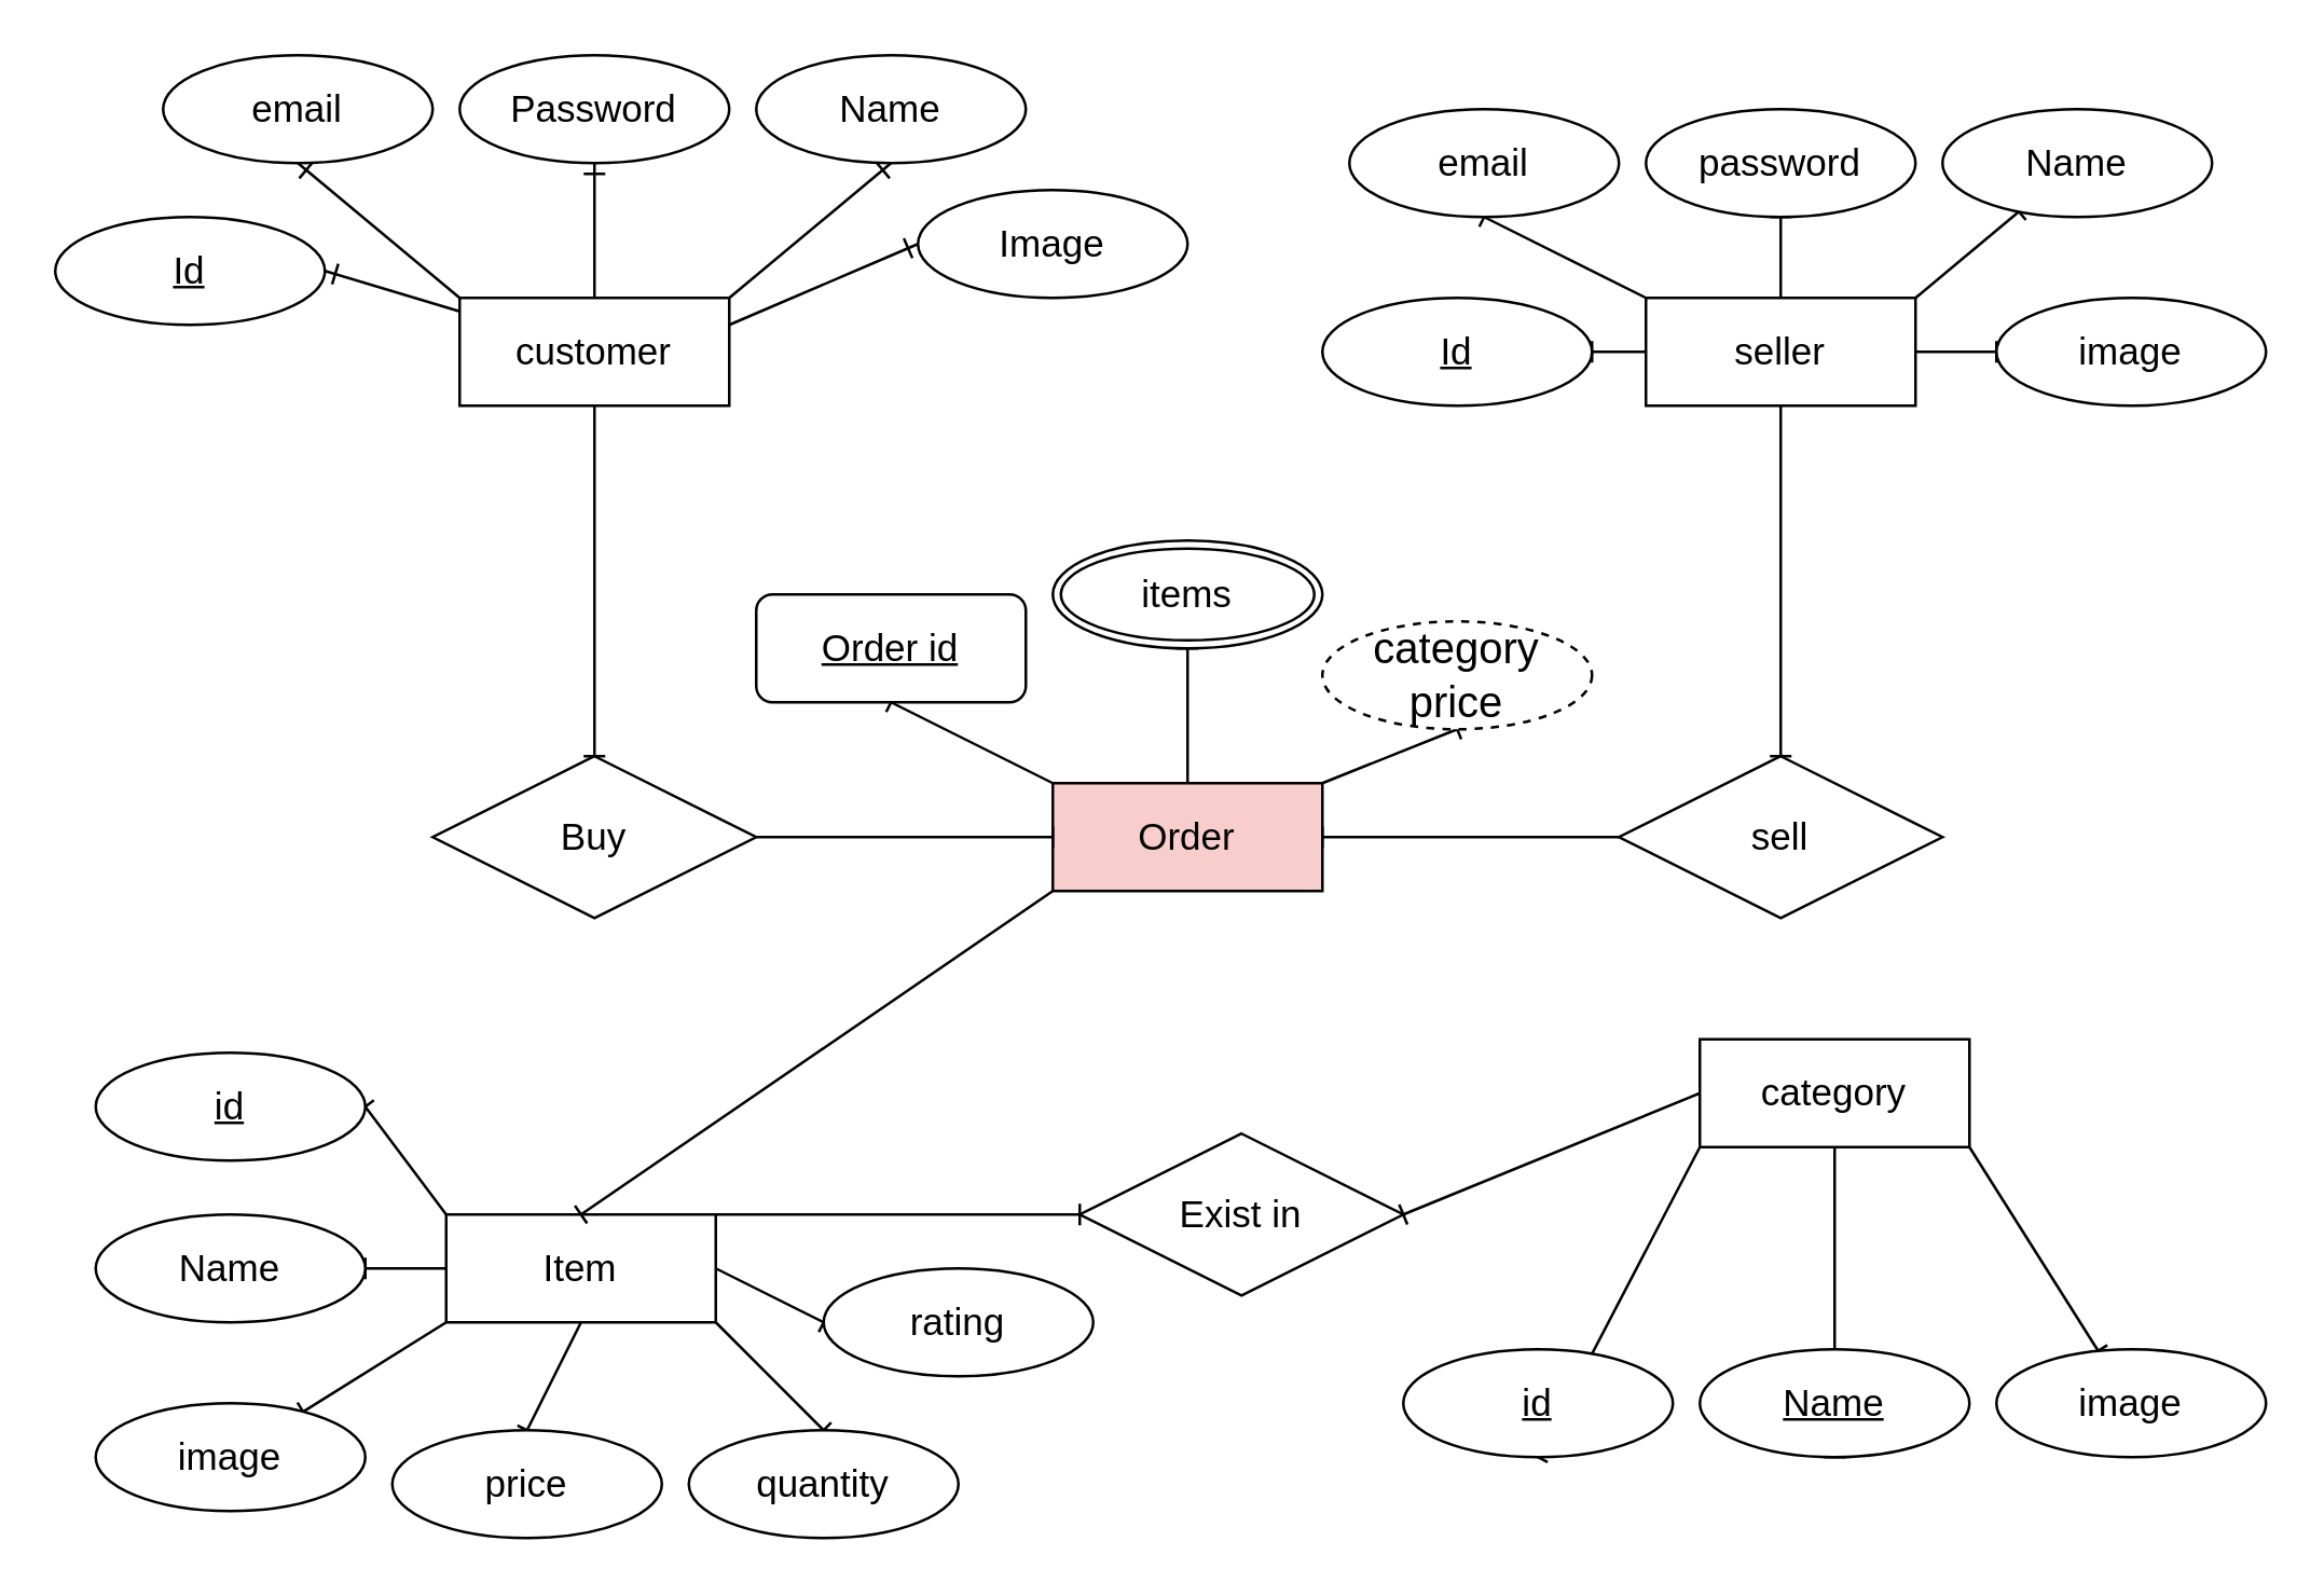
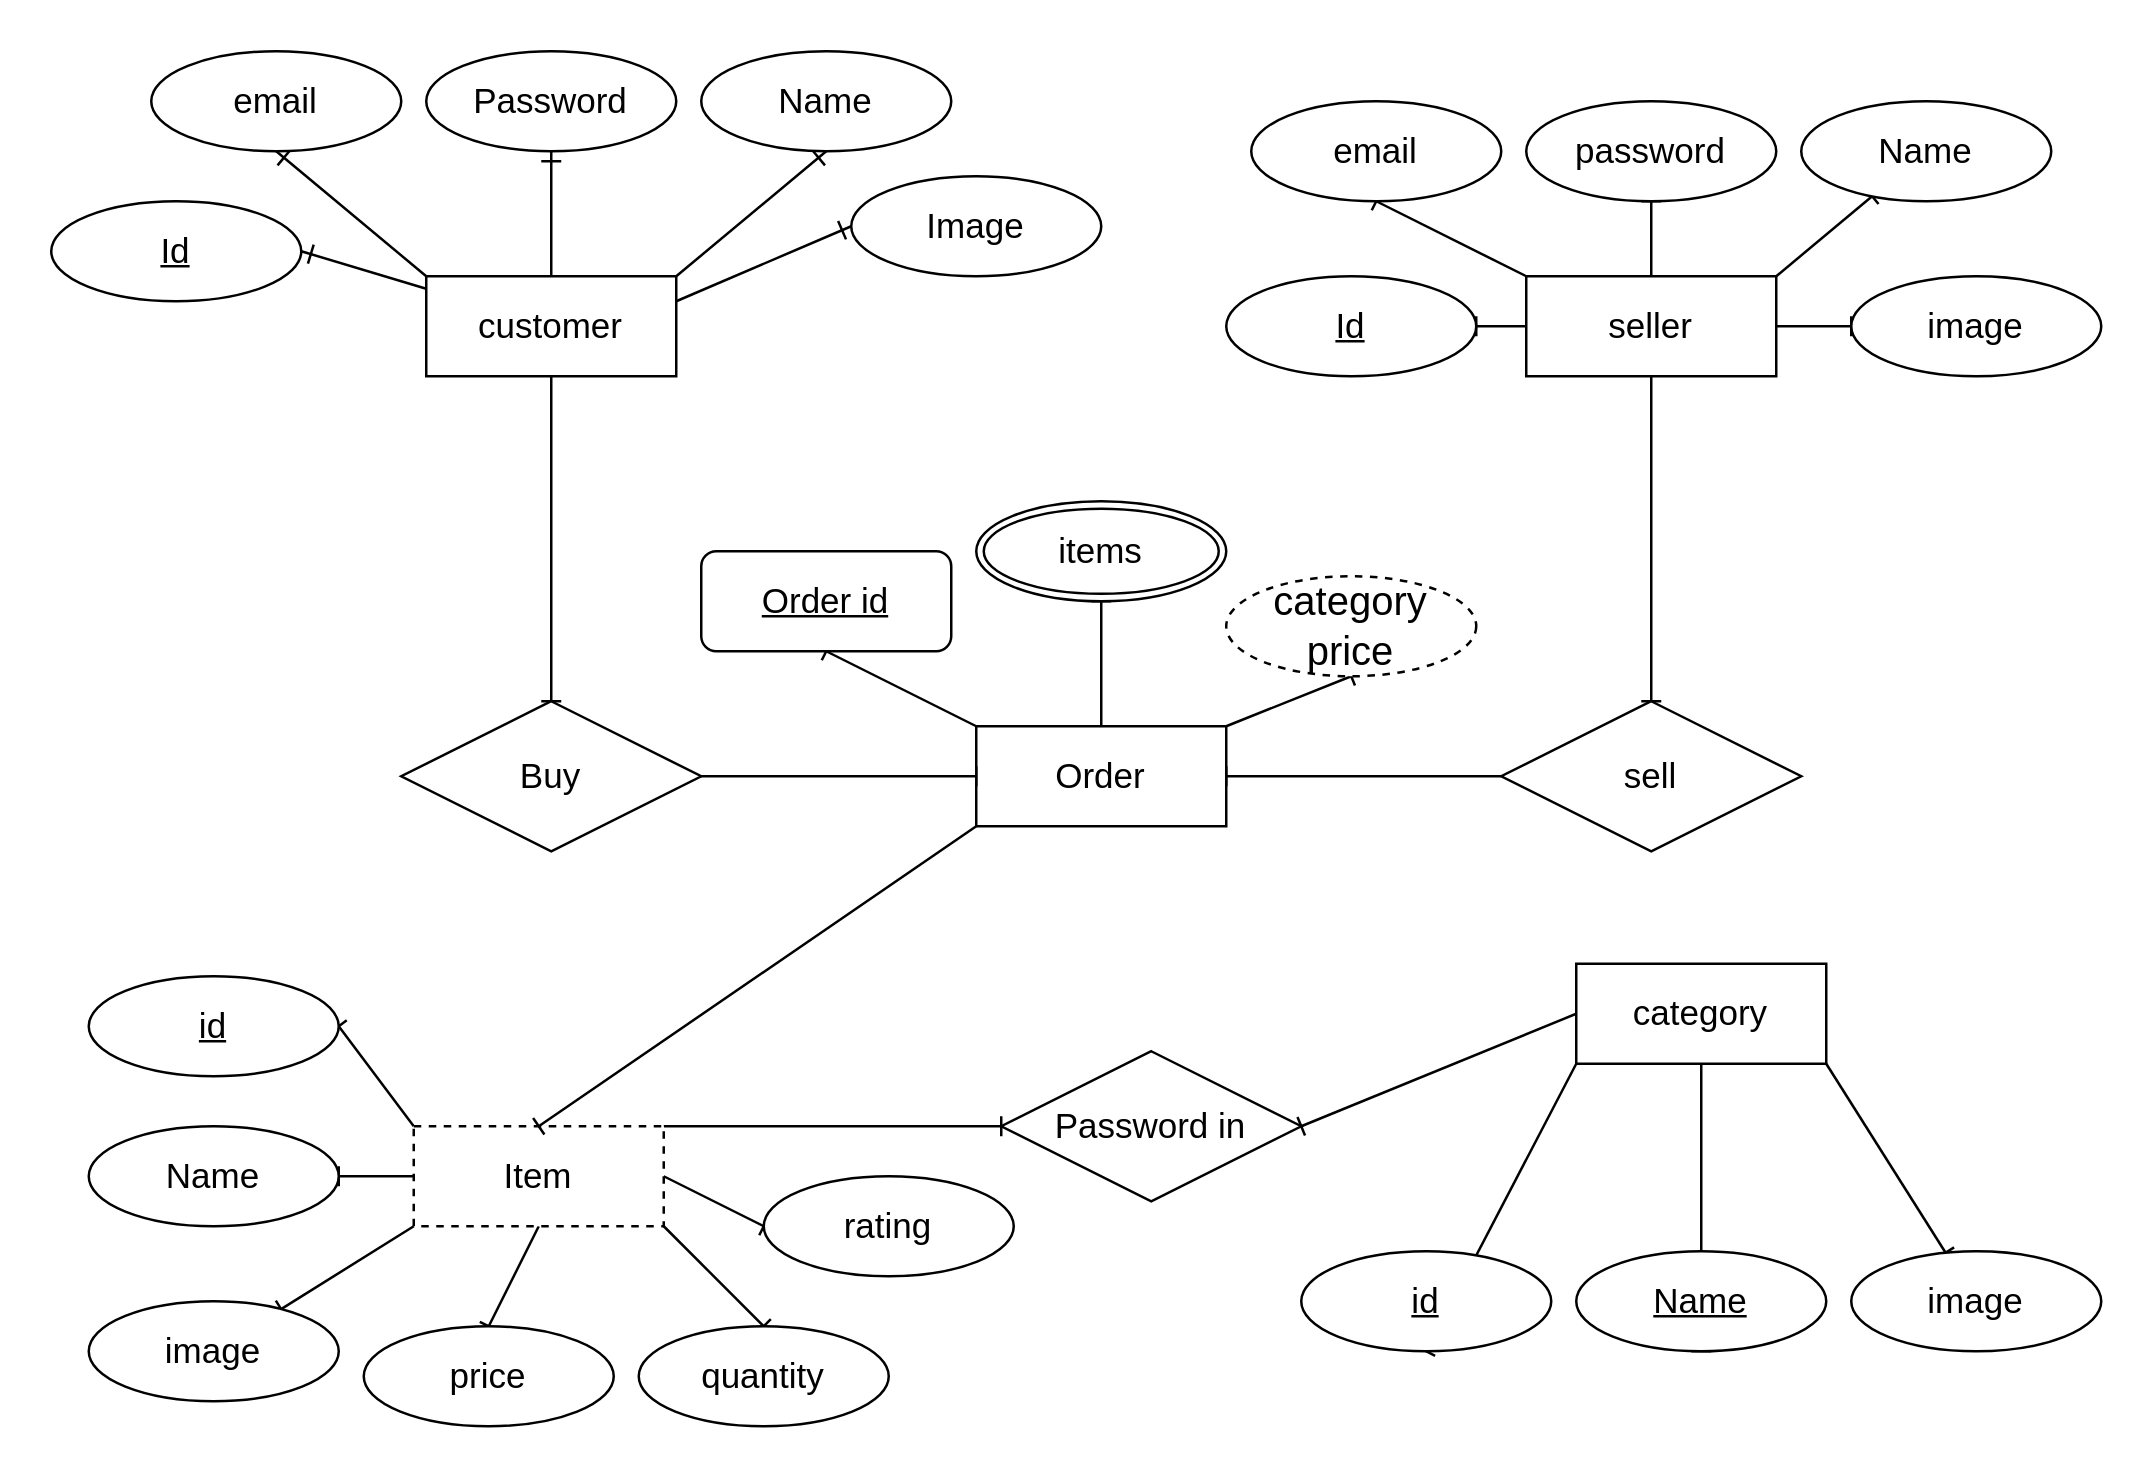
- <mxCell id="53" value="&lt;font style=&quot;font-size: 14px;&quot;&gt;Order&lt;/font&gt;" style="whiteSpace=wrap;html=1;align=center;fontFamily=Helvetica;fontSize=11;fontColor=default;fillColor=#f8cecc;" vertex="1" parent="1"><mxGeometry x="390" y="290" width="100" height="40" as="geometry" /></mxCell>
+ <mxCell id="53" value="&lt;font style=&quot;font-size: 14px;&quot;&gt;Order&lt;/font&gt;" style="whiteSpace=wrap;html=1;align=center;fontFamily=Helvetica;fontSize=11;fontColor=default;" vertex="1" parent="1"><mxGeometry x="390" y="290" width="100" height="40" as="geometry" /></mxCell>
- <mxCell id="48" value="Exist in" style="shape=rhombus;perimeter=rhombusPerimeter;whiteSpace=wrap;html=1;align=center;fontFamily=Helvetica;fontSize=14;fontColor=default;" vertex="1" parent="1"><mxGeometry x="400" y="420" width="120" height="60" as="geometry" /></mxCell>
+ <mxCell id="48" value="Password in" style="shape=rhombus;perimeter=rhombusPerimeter;whiteSpace=wrap;html=1;align=center;fontFamily=Helvetica;fontSize=14;fontColor=default;" vertex="1" parent="1"><mxGeometry x="400" y="420" width="120" height="60" as="geometry" /></mxCell>
- <mxCell id="28" value="Item" style="whiteSpace=wrap;html=1;align=center;spacing=2;fontSize=14;" vertex="1" parent="1"><mxGeometry x="165" y="450" width="100" height="40" as="geometry" /></mxCell>
+ <mxCell id="28" value="Item" style="whiteSpace=wrap;html=1;align=center;spacing=2;fontSize=14;dashed=1;" vertex="1" parent="1"><mxGeometry x="165" y="450" width="100" height="40" as="geometry" /></mxCell>
